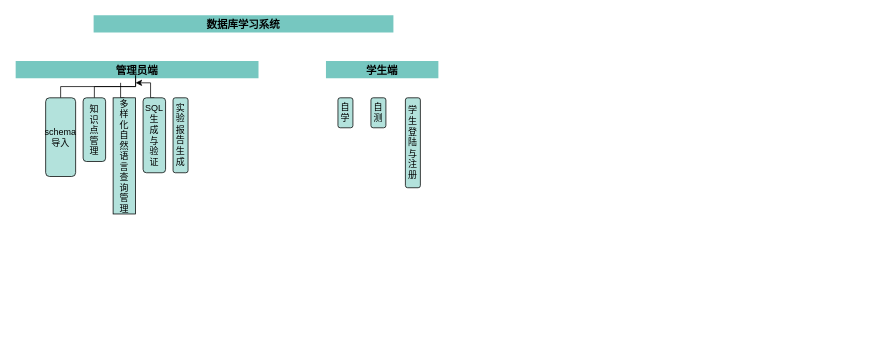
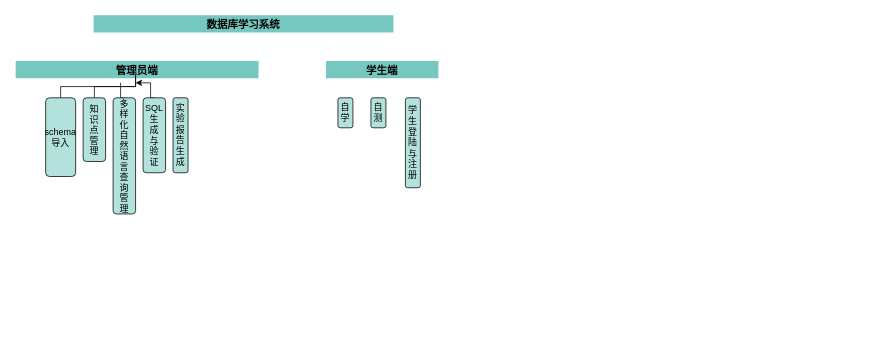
- <mxCell id="5" value="多&#10;样&#10;化&#10;自&#10;然&#10;语&#10;言&#10;查&#10;询&#10;管&#10;理" style="fillColor=#b3e2dc;rounded=0;" vertex="1" parent="3"><mxGeometry x="130" y="49" width="30" height="155" as="geometry" /></mxCell>
+ <mxCell id="5" value="多&#10;样&#10;化&#10;自&#10;然&#10;语&#10;言&#10;查&#10;询&#10;管&#10;理" style="rounded=1;fillColor=#b3e2dc" vertex="1" parent="3"><mxGeometry x="130" y="49" width="30" height="155" as="geometry" /></mxCell>
